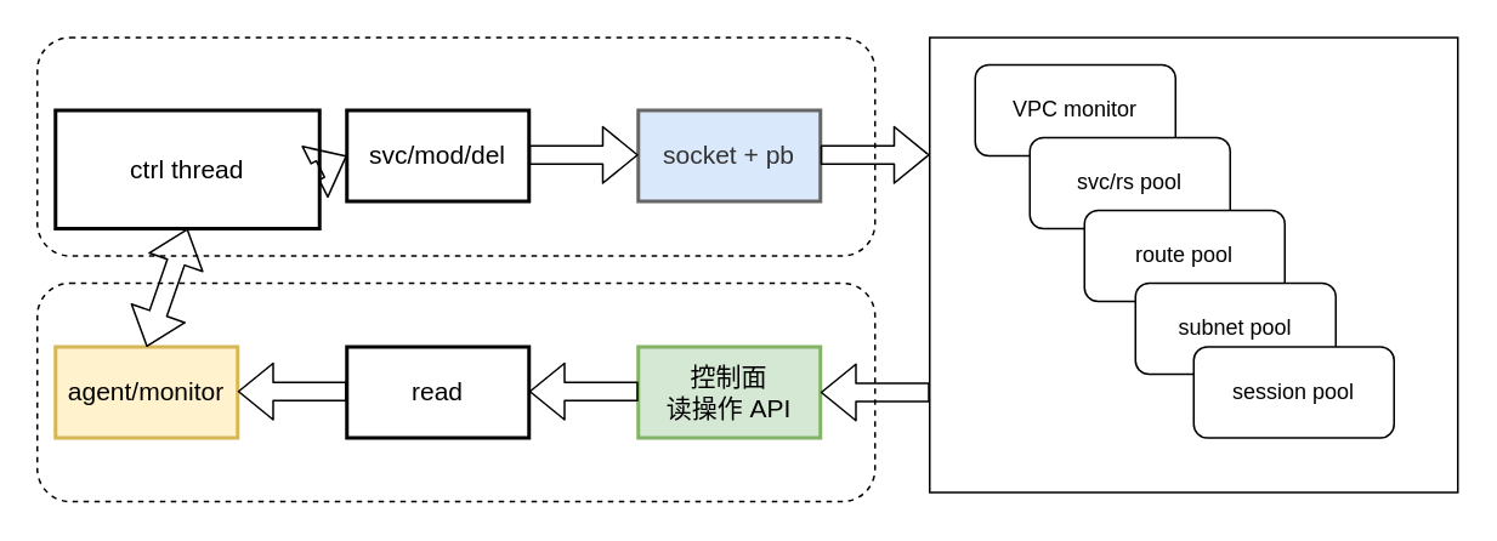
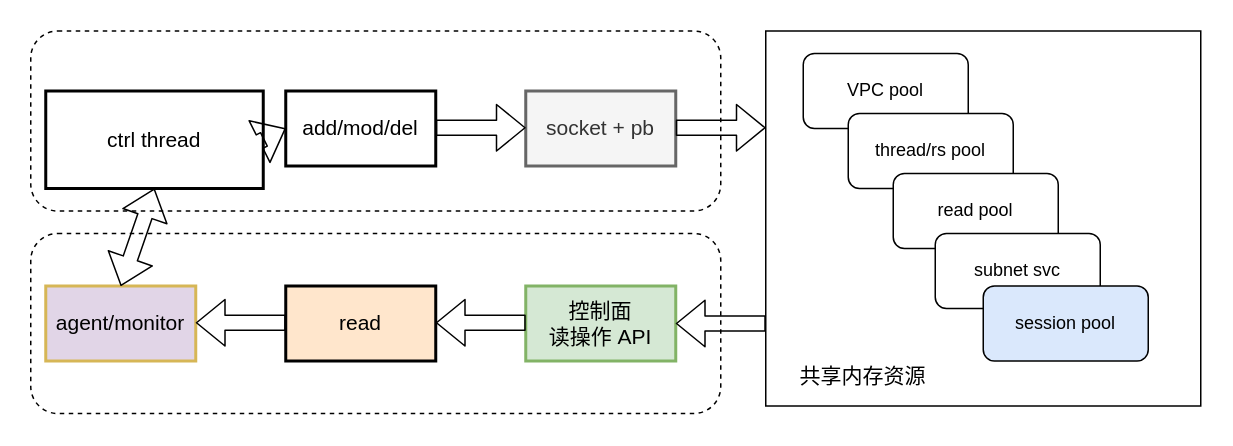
- <mxCell id="5" value="VPC monitor" style="rounded=1;whiteSpace=wrap;html=1;" parent="1" vertex="1"><mxGeometry x="535" y="35" width="110" height="50" as="geometry" /></mxCell>
+ <mxCell id="5" value="VPC pool" style="rounded=1;whiteSpace=wrap;html=1;" parent="1" vertex="1"><mxGeometry x="535" y="35" width="110" height="50" as="geometry" /></mxCell>
- <mxCell id="11" value="&lt;font style=&quot;font-size: 14px&quot;&gt;svc/mod/del&lt;/font&gt;" style="rounded=0;whiteSpace=wrap;html=1;strokeWidth=2;" parent="1" vertex="1"><mxGeometry x="190" y="60" width="100" height="50" as="geometry" /></mxCell>
+ <mxCell id="11" value="&lt;font style=&quot;font-size: 14px&quot;&gt;add/mod/del&lt;/font&gt;" style="rounded=0;whiteSpace=wrap;html=1;strokeWidth=2;" parent="1" vertex="1"><mxGeometry x="190" y="60" width="100" height="50" as="geometry" /></mxCell>
- <mxCell id="12" value="&lt;font style=&quot;font-size: 14px&quot;&gt;socket + pb&lt;/font&gt;" style="rounded=0;whiteSpace=wrap;html=1;strokeWidth=2;fillColor=#dae8fc;strokeColor=#666666;fontColor=#333333;" parent="1" vertex="1"><mxGeometry x="350" y="60" width="100" height="50" as="geometry" /></mxCell>
+ <mxCell id="12" value="&lt;font style=&quot;font-size: 14px&quot;&gt;socket + pb&lt;/font&gt;" style="rounded=0;whiteSpace=wrap;html=1;strokeWidth=2;fillColor=#f5f5f5;strokeColor=#666666;fontColor=#333333;" parent="1" vertex="1"><mxGeometry x="350" y="60" width="100" height="50" as="geometry" /></mxCell>
- <mxCell id="6" value="svc/rs pool" style="rounded=1;whiteSpace=wrap;html=1;" parent="1" vertex="1"><mxGeometry x="565" y="75" width="110" height="50" as="geometry" /></mxCell>
+ <mxCell id="6" value="thread/rs pool" style="rounded=1;whiteSpace=wrap;html=1;" parent="1" vertex="1"><mxGeometry x="565" y="75" width="110" height="50" as="geometry" /></mxCell>
- <mxCell id="7" value="route pool" style="rounded=1;whiteSpace=wrap;html=1;" parent="1" vertex="1"><mxGeometry x="595" y="115" width="110" height="50" as="geometry" /></mxCell>
+ <mxCell id="7" value="read pool" style="rounded=1;whiteSpace=wrap;html=1;" parent="1" vertex="1"><mxGeometry x="595" y="115" width="110" height="50" as="geometry" /></mxCell>
- <mxCell id="8" value="subnet pool" style="rounded=1;whiteSpace=wrap;html=1;" parent="1" vertex="1"><mxGeometry x="623" y="155" width="110" height="50" as="geometry" /></mxCell>
+ <mxCell id="8" value="subnet svc" style="rounded=1;whiteSpace=wrap;html=1;" parent="1" vertex="1"><mxGeometry x="623" y="155" width="110" height="50" as="geometry" /></mxCell>
- <mxCell id="13" value="&lt;font style=&quot;font-size: 14px&quot;&gt;agent/monitor&lt;/font&gt;" style="rounded=0;whiteSpace=wrap;html=1;strokeWidth=2;fillColor=#fff2cc;strokeColor=#d6b656;" parent="1" vertex="1"><mxGeometry x="30" y="190" width="100" height="50" as="geometry" /></mxCell>
+ <mxCell id="13" value="&lt;font style=&quot;font-size: 14px&quot;&gt;agent/monitor&lt;/font&gt;" style="rounded=0;whiteSpace=wrap;html=1;strokeWidth=2;fillColor=#e1d5e7;strokeColor=#d6b656;" parent="1" vertex="1"><mxGeometry x="30" y="190" width="100" height="50" as="geometry" /></mxCell>
- <mxCell id="14" value="&lt;font style=&quot;font-size: 14px&quot;&gt;read&lt;/font&gt;" style="rounded=0;whiteSpace=wrap;html=1;strokeWidth=2;" parent="1" vertex="1"><mxGeometry x="190" y="190" width="100" height="50" as="geometry" /></mxCell>
+ <mxCell id="14" value="&lt;font style=&quot;font-size: 14px&quot;&gt;read&lt;/font&gt;" style="rounded=0;whiteSpace=wrap;html=1;strokeWidth=2;fillColor=#ffe6cc;" parent="1" vertex="1"><mxGeometry x="190" y="190" width="100" height="50" as="geometry" /></mxCell>
- <mxCell id="23" value="session pool" style="rounded=1;whiteSpace=wrap;html=1;" vertex="1" parent="1"><mxGeometry x="655" y="190" width="110" height="50" as="geometry" /></mxCell>
+ <mxCell id="23" value="session pool" style="rounded=1;whiteSpace=wrap;html=1;fillColor=#dae8fc;" vertex="1" parent="1"><mxGeometry x="655" y="190" width="110" height="50" as="geometry" /></mxCell>
+ <mxCell id="9" value="&lt;font style=&quot;font-size: 14px&quot;&gt;共享内存资源&lt;/font&gt;" style="text;html=1;strokeColor=none;fillColor=none;align=center;verticalAlign=middle;whiteSpace=wrap;rounded=0;strokeWidth=2;" parent="1" vertex="1"><mxGeometry x="510" y="240" width="130" height="20" as="geometry" /></mxCell>
